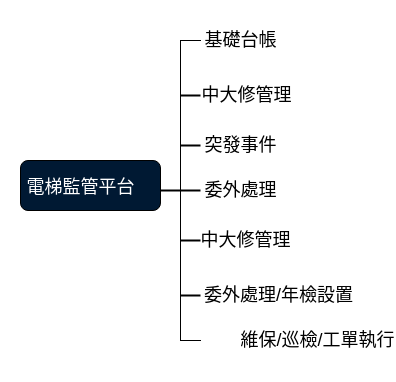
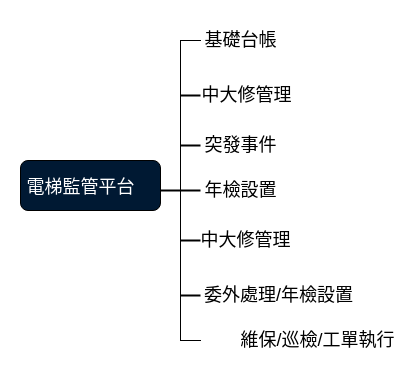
- <mxCell id="16" value="委外處理" style="text;strokeColor=none;fillColor=none;html=1;fontSize=18;fontStyle=0;verticalAlign=middle;align=center;" vertex="1" parent="2"><mxGeometry x="30" y="130" width="100" height="40" as="geometry" /></mxCell>
+ <mxCell id="16" value="年檢設置" style="text;strokeColor=none;fillColor=none;html=1;fontSize=18;fontStyle=0;verticalAlign=middle;align=center;" vertex="1" parent="2"><mxGeometry x="30" y="130" width="100" height="40" as="geometry" /></mxCell>
